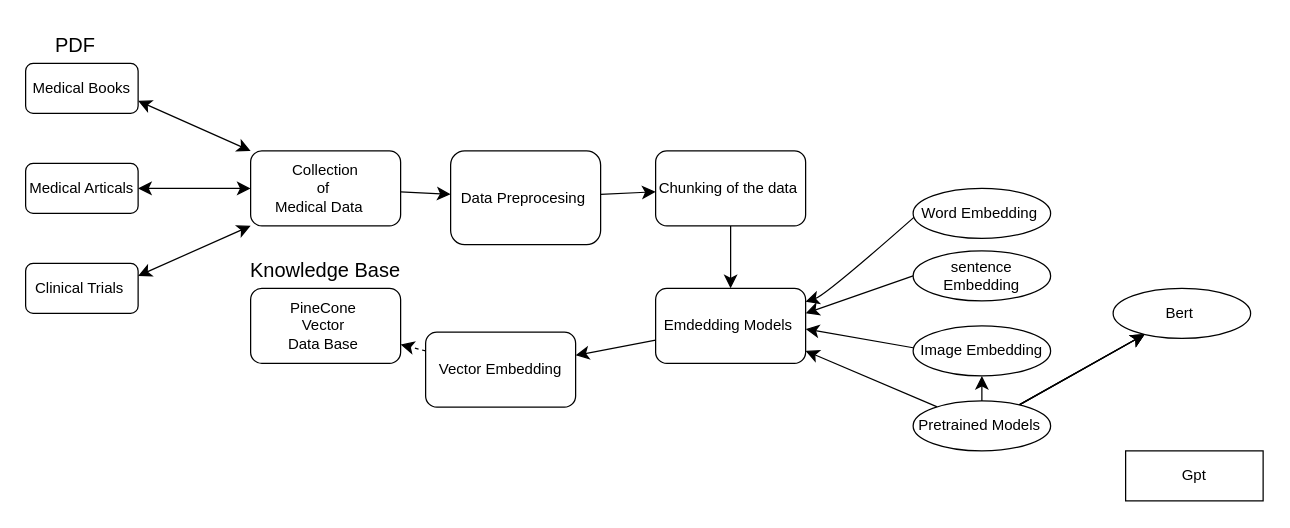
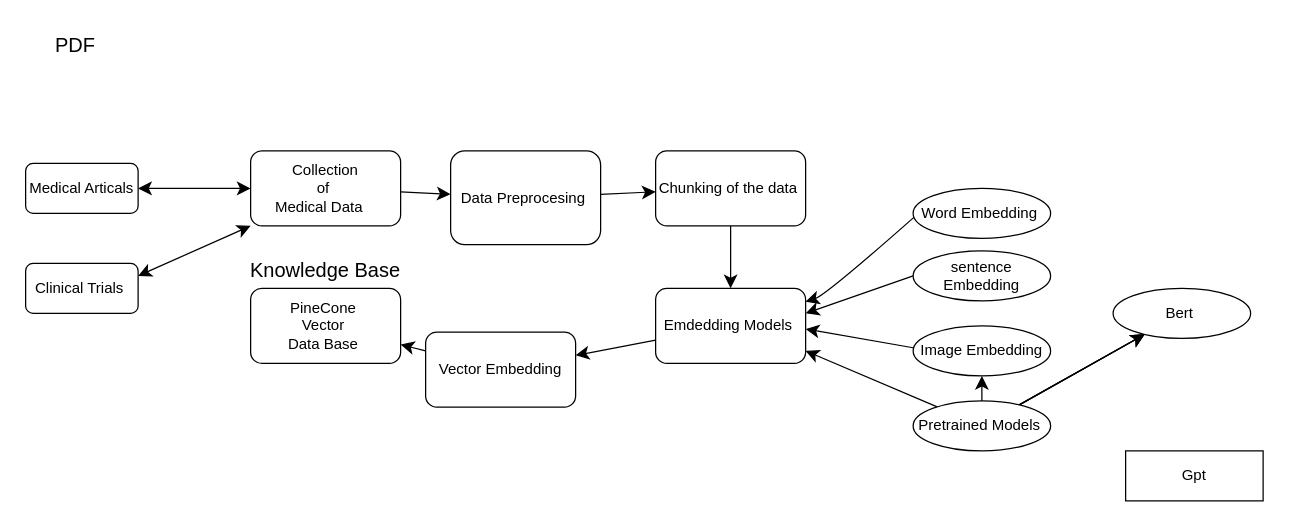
- <mxCell id="4" value="Medical Books" style="whiteSpace=wrap;html=1;rounded=1;" vertex="1" parent="1"><mxGeometry x="20" y="50" width="90" height="40" as="geometry" /></mxCell>
- <mxCell id="8" value="" style="endArrow=classic;startArrow=classic;html=1;rounded=0;fontSize=12;startSize=8;endSize=8;curved=1;entryX=0;entryY=0;entryDx=0;entryDy=0;exitX=1;exitY=0.75;exitDx=0;exitDy=0;" edge="1" parent="1" source="4" target="3"><mxGeometry width="50" height="50" relative="1" as="geometry"><mxPoint y="70" as="sourcePoint" x="110" /><mxPoint x="160" y="20" as="targetPoint" /></mxGeometry></mxCell>
- <mxCell id="30" value="" style="edgeStyle=none;curved=1;rounded=0;orthogonalLoop=1;jettySize=auto;html=1;fontSize=12;startSize=8;endSize=8;dashed=1;" edge="1" parent="1" source="31" target="32"><mxGeometry relative="1" as="geometry" /></mxCell>
+ <mxCell id="30" value="" style="edgeStyle=none;curved=1;rounded=0;orthogonalLoop=1;jettySize=auto;html=1;fontSize=12;startSize=8;endSize=8;" edge="1" parent="1" source="31" target="32"><mxGeometry relative="1" as="geometry" /></mxCell>
